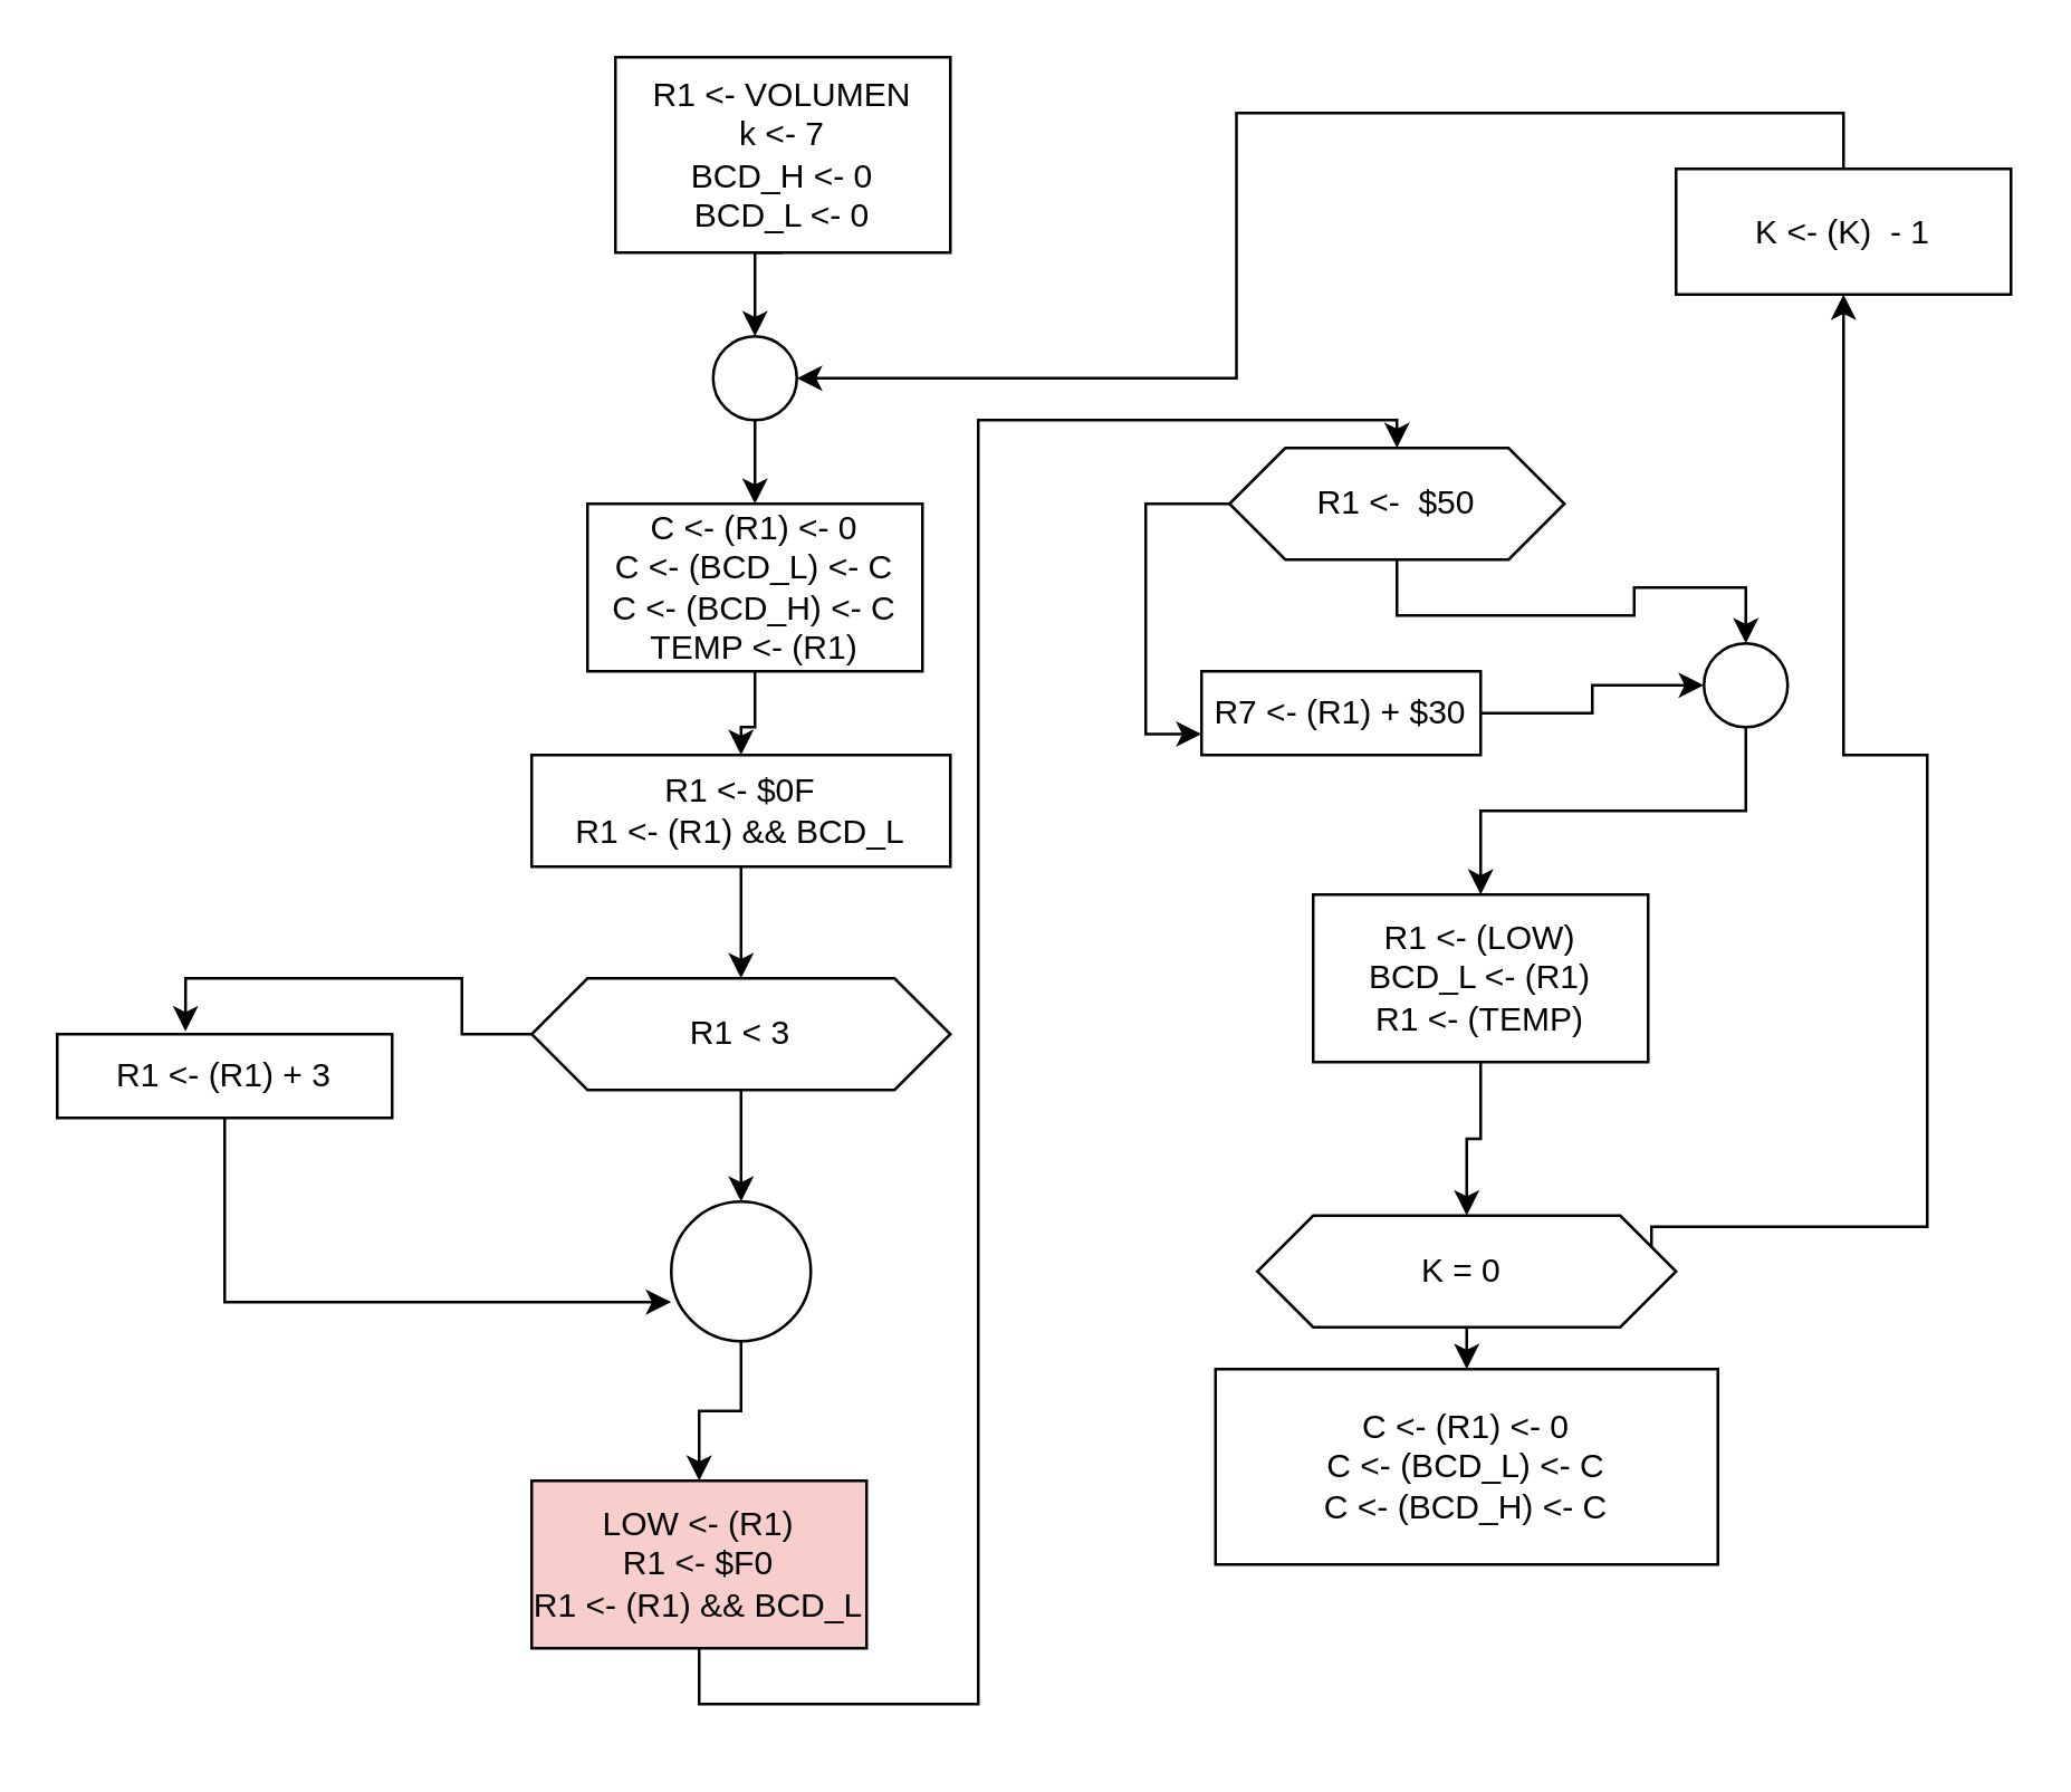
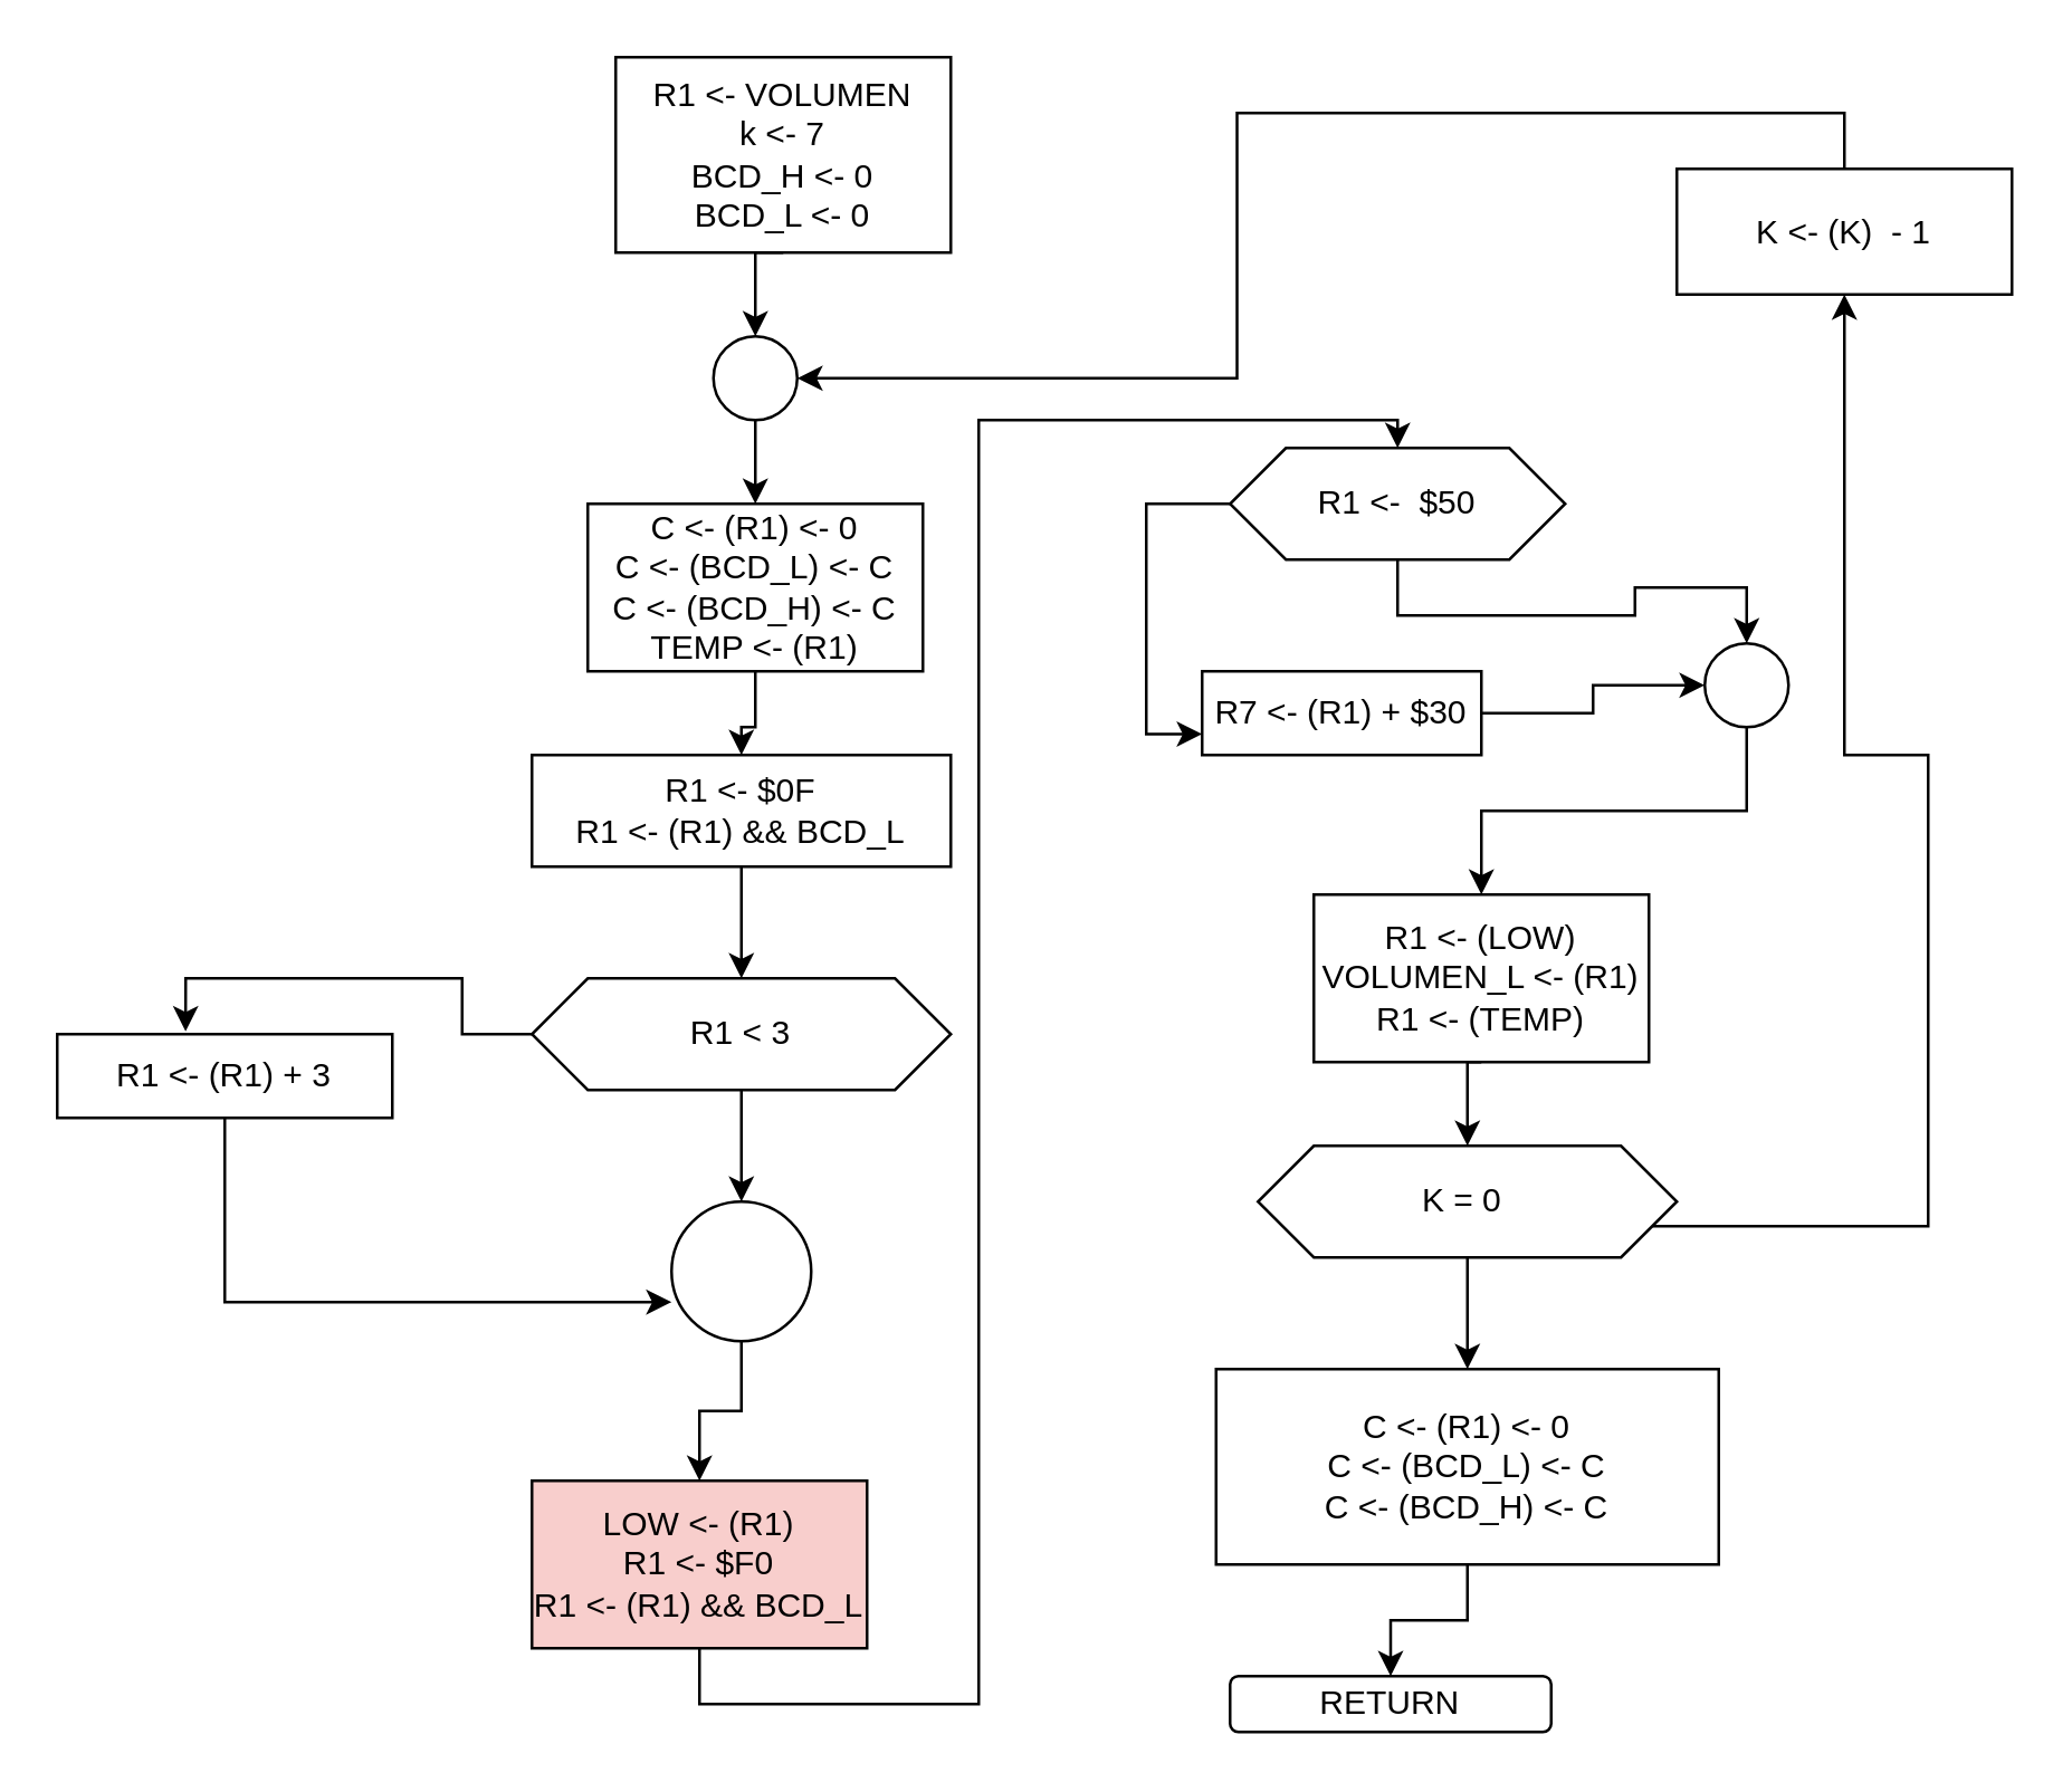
- <mxCell id="27" value="R1 &amp;lt;- (LOW)&lt;br&gt;BCD_L &amp;lt;- (R1)&lt;br&gt;R1 &amp;lt;- (TEMP)" style="rounded=0;whiteSpace=wrap;html=1;" vertex="1" parent="1"><mxGeometry x="470" y="320" width="120" height="60" as="geometry" /></mxCell>
+ <mxCell id="27" value="R1 &amp;lt;- (LOW)&lt;br&gt;VOLUMEN_L &amp;lt;- (R1)&lt;br&gt;R1 &amp;lt;- (TEMP)" style="rounded=0;whiteSpace=wrap;html=1;" vertex="1" parent="1"><mxGeometry x="470" y="320" width="120" height="60" as="geometry" /></mxCell>
- <mxCell id="30" value="K = 0&amp;nbsp;" style="shape=hexagon;perimeter=hexagonPerimeter2;whiteSpace=wrap;html=1;fixedSize=1;" vertex="1" parent="1"><mxGeometry x="450" y="435" width="150" height="40" as="geometry" /></mxCell>
+ <mxCell id="30" value="K = 0&amp;nbsp;" style="shape=hexagon;perimeter=hexagonPerimeter2;whiteSpace=wrap;html=1;fixedSize=1;" vertex="1" parent="1"><mxGeometry x="450" y="410" width="150" height="40" as="geometry" /></mxCell>
+ <mxCell id="33" style="edgeStyle=orthogonalEdgeStyle;rounded=0;orthogonalLoop=1;jettySize=auto;html=1;exitX=0.5;exitY=1;exitDx=0;exitDy=0;entryX=0.5;entryY=0;entryDx=0;entryDy=0;" edge="1" parent="1" source="34" target="35"><mxGeometry relative="1" as="geometry" /></mxCell>
+ <mxCell id="35" value="RETURN" style="rounded=1;whiteSpace=wrap;html=1;" vertex="1" parent="1"><mxGeometry x="440" y="600" width="115" height="20" as="geometry" /></mxCell>
